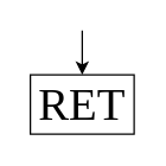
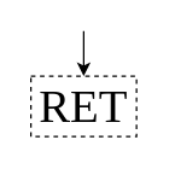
- <mxCell id="2" value="RET" style="rounded=0;whiteSpace=wrap;html=1;fontFamily=Times New Roman;fontSize=31;" parent="1" vertex="1"><mxGeometry x="20" y="50" width="70" height="40" as="geometry" /></mxCell>
+ <mxCell id="2" value="RET" style="rounded=0;whiteSpace=wrap;html=1;fontFamily=Times New Roman;fontSize=31;dashed=1;" parent="1" vertex="1"><mxGeometry x="20" y="50" width="70" height="40" as="geometry" /></mxCell>
